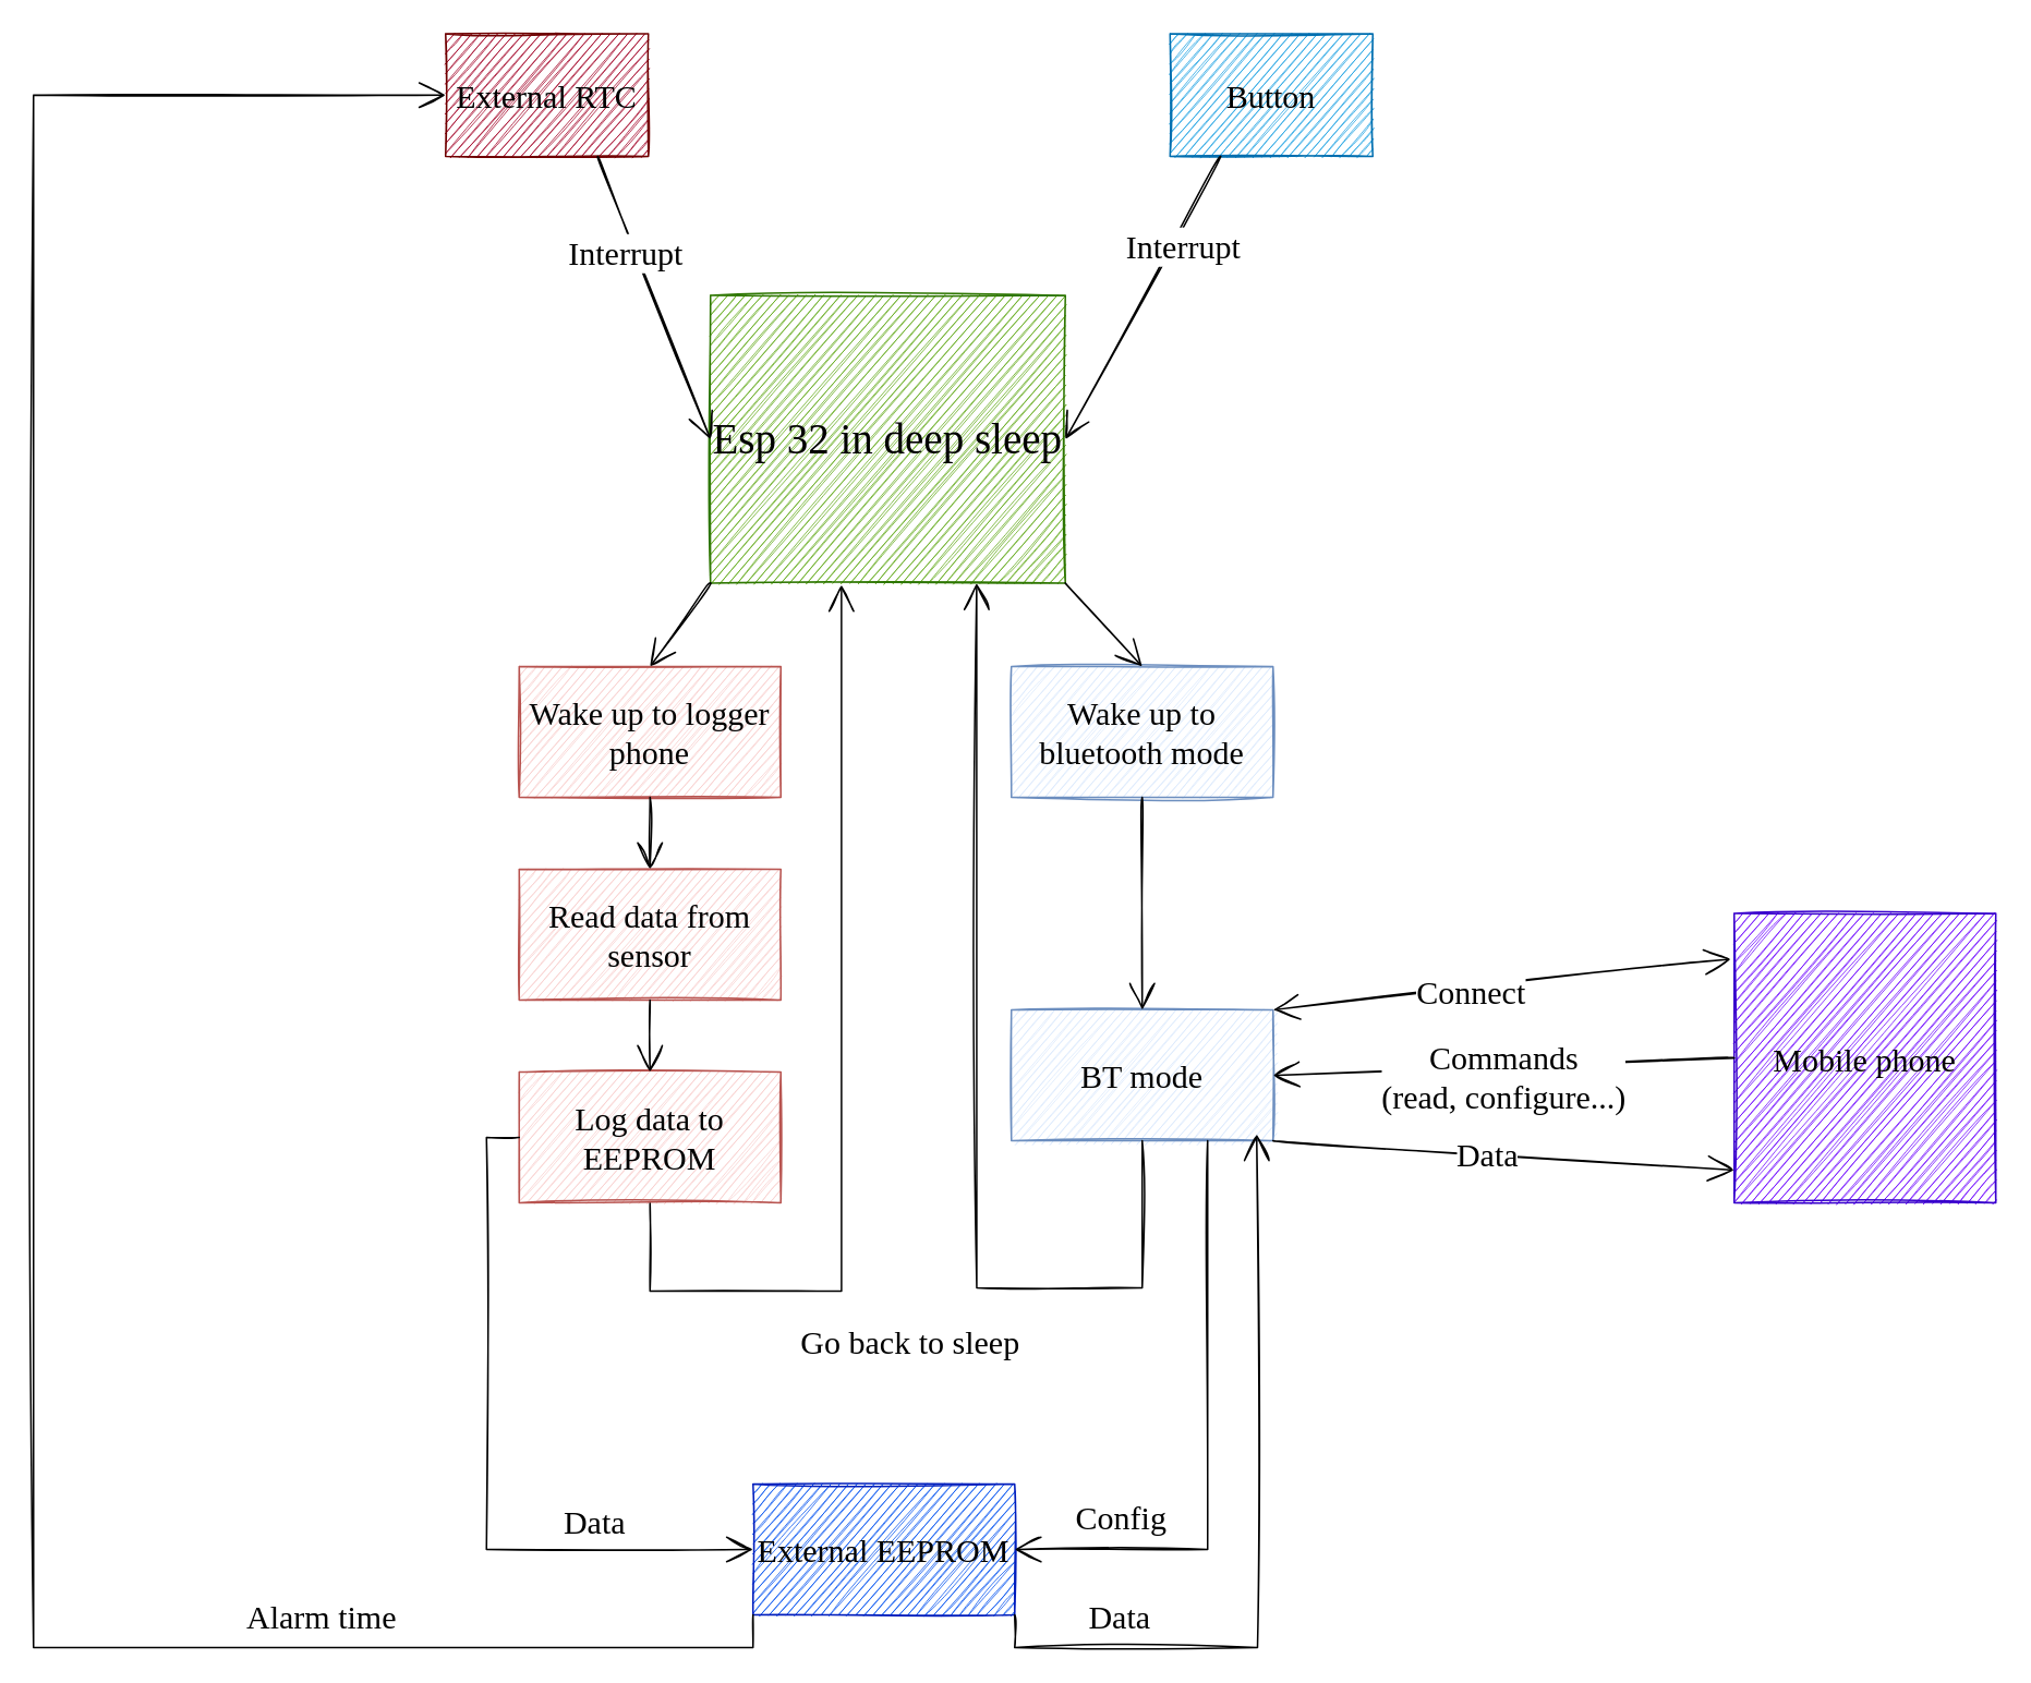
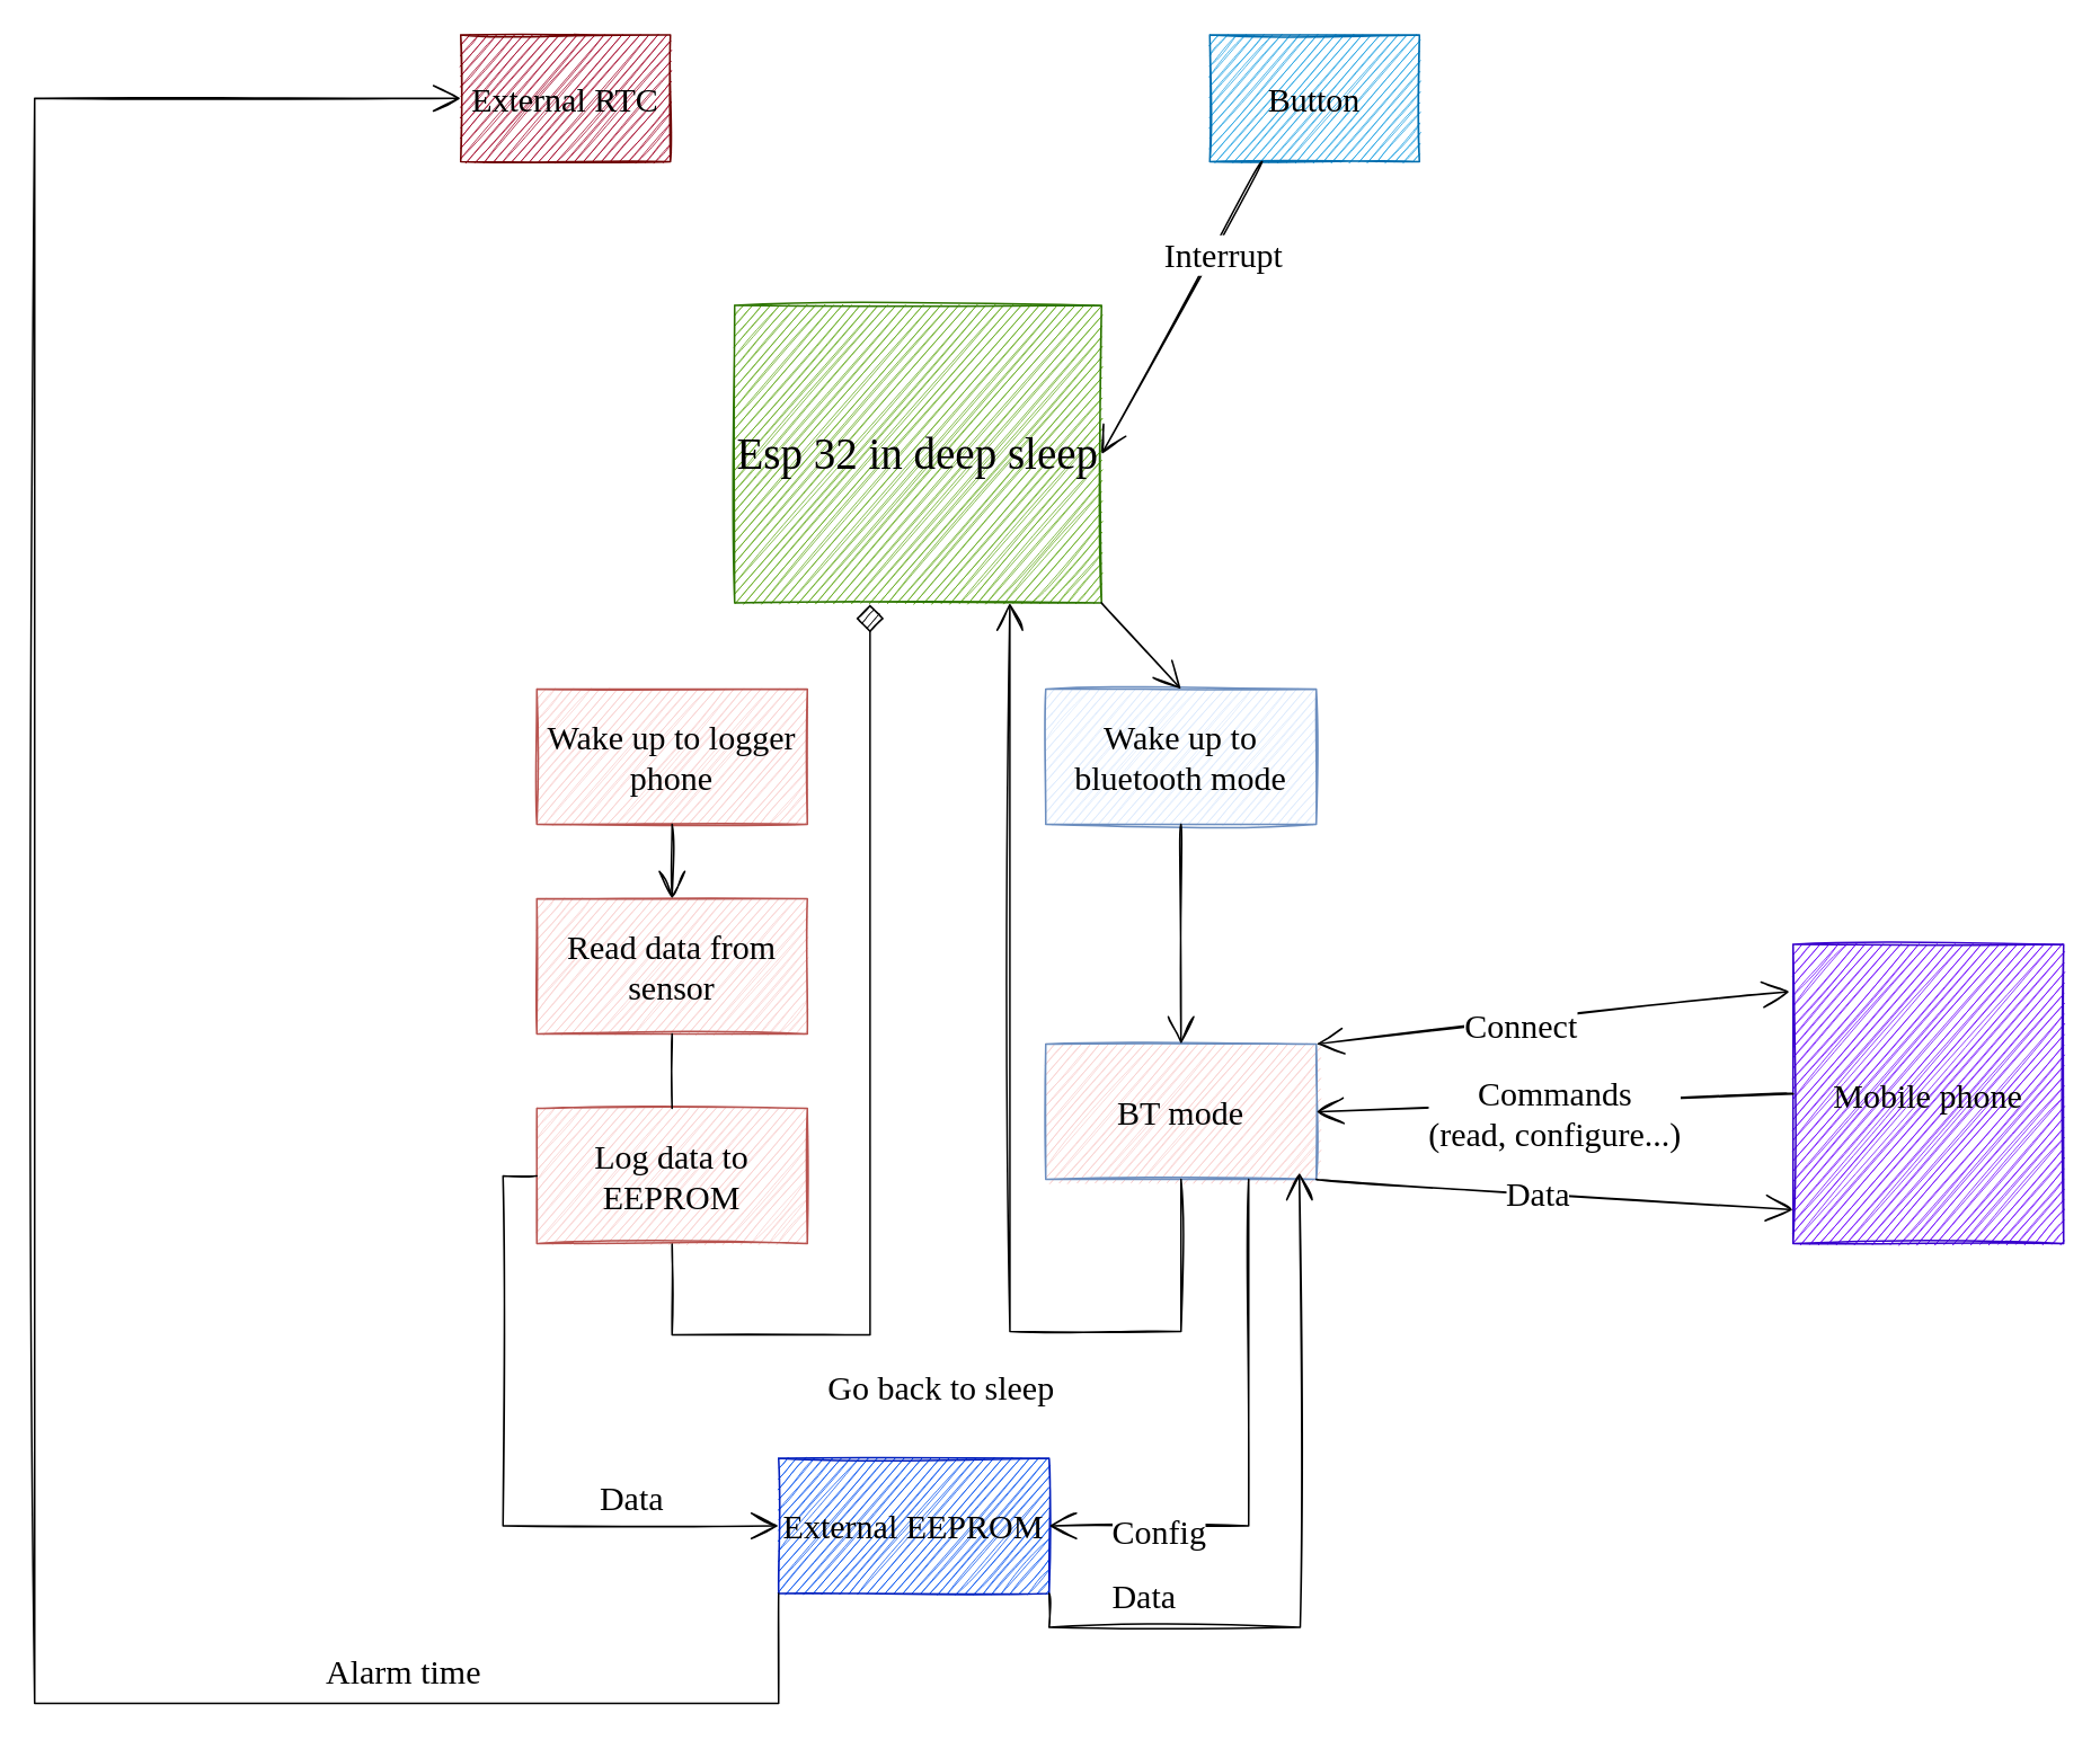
- <mxCell id="7" value="" style="edgeStyle=none;orthogonalLoop=1;jettySize=auto;html=1;rounded=0;sketch=1;hachureGap=4;fontFamily=Architects Daughter;fontSource=https%3A%2F%2Ffonts.googleapis.com%2Fcss%3Ffamily%3DArchitects%2BDaughter;fontSize=16;endArrow=open;startSize=14;endSize=14;sourcePerimeterSpacing=8;targetPerimeterSpacing=8;curved=1;exitX=0.75;exitY=1;exitDx=0;exitDy=0;entryX=0;entryY=0.5;entryDx=0;entryDy=0;" parent="1" source="6" target="2" edge="1"><mxGeometry width="120" relative="1" as="geometry"><mxPoint x="427" y="311" as="sourcePoint" /><mxPoint x="547" y="311" as="targetPoint" /><Array as="points" /></mxGeometry></mxCell>
- <mxCell id="8" value="Interrupt" style="edgeLabel;html=1;align=center;verticalAlign=middle;resizable=0;points=[];fontSize=20;fontFamily=Architects Daughter;" parent="7" vertex="1" connectable="0"><mxGeometry x="-0.064" y="-4" relative="1" as="geometry"><mxPoint x="-12" y="-24" as="offset" /></mxGeometry></mxCell>
- <mxCell id="22" value="" style="edgeStyle=orthogonalEdgeStyle;orthogonalLoop=1;jettySize=auto;html=1;rounded=0;sketch=1;hachureGap=4;fontFamily=Architects Daughter;fontSource=https%3A%2F%2Ffonts.googleapis.com%2Fcss%3Ffamily%3DArchitects%2BDaughter;fontSize=16;endArrow=open;startSize=14;endSize=14;sourcePerimeterSpacing=8;targetPerimeterSpacing=8;exitX=0.5;exitY=1;exitDx=0;exitDy=0;entryX=0.369;entryY=1.006;entryDx=0;entryDy=0;entryPerimeter=0;" parent="1" source="23" target="2" edge="1"><mxGeometry width="120" relative="1" as="geometry"><mxPoint x="409" y="855" as="sourcePoint" /><mxPoint x="529" y="855" as="targetPoint" /><Array as="points"><mxPoint x="397" y="789" /><mxPoint x="514" y="789" /></Array></mxGeometry></mxCell>
+ <mxCell id="22" value="" style="edgeStyle=orthogonalEdgeStyle;orthogonalLoop=1;jettySize=auto;html=1;rounded=0;sketch=1;hachureGap=4;fontFamily=Architects Daughter;fontSource=https%3A%2F%2Ffonts.googleapis.com%2Fcss%3Ffamily%3DArchitects%2BDaughter;fontSize=16;endArrow=diamond;startSize=14;endSize=14;sourcePerimeterSpacing=8;targetPerimeterSpacing=8;exitX=0.5;exitY=1;exitDx=0;exitDy=0;entryX=0.369;entryY=1.006;entryDx=0;entryDy=0;entryPerimeter=0;" parent="1" source="23" target="2" edge="1"><mxGeometry width="120" relative="1" as="geometry"><mxPoint x="409" y="855" as="sourcePoint" /><mxPoint x="529" y="855" as="targetPoint" /><Array as="points"><mxPoint x="397" y="789" /><mxPoint x="514" y="789" /></Array></mxGeometry></mxCell>
- <mxCell id="11" value="" style="edgeStyle=none;orthogonalLoop=1;jettySize=auto;html=1;rounded=0;sketch=1;hachureGap=4;fontFamily=Architects Daughter;fontSource=https%3A%2F%2Ffonts.googleapis.com%2Fcss%3Ffamily%3DArchitects%2BDaughter;fontSize=16;endArrow=open;startSize=14;endSize=14;sourcePerimeterSpacing=8;targetPerimeterSpacing=8;curved=1;entryX=0.5;entryY=0;entryDx=0;entryDy=0;exitX=0;exitY=1;exitDx=0;exitDy=0;" parent="1" source="2" target="10" edge="1"><mxGeometry width="120" relative="1" as="geometry"><mxPoint x="445" y="351" as="sourcePoint" /><mxPoint x="573" y="435" as="targetPoint" /><Array as="points" /></mxGeometry></mxCell>
- <mxCell id="28" value="" style="edgeStyle=none;orthogonalLoop=1;jettySize=auto;html=1;rounded=0;sketch=1;hachureGap=4;fontFamily=Architects Daughter;fontSource=https%3A%2F%2Ffonts.googleapis.com%2Fcss%3Ffamily%3DArchitects%2BDaughter;fontSize=16;startArrow=none;startFill=0;endArrow=open;startSize=14;endSize=14;sourcePerimeterSpacing=8;targetPerimeterSpacing=8;entryX=0.5;entryY=0;entryDx=0;entryDy=0;exitX=0.5;exitY=1;exitDx=0;exitDy=0;" parent="1" source="26" target="23" edge="1"><mxGeometry width="120" relative="1" as="geometry"><mxPoint x="298" y="617" as="sourcePoint" /><mxPoint x="418" y="617" as="targetPoint" /><Array as="points" /></mxGeometry></mxCell>
+ <mxCell id="28" value="" style="edgeStyle=none;orthogonalLoop=1;jettySize=auto;html=1;rounded=0;sketch=1;hachureGap=4;fontFamily=Architects Daughter;fontSource=https%3A%2F%2Ffonts.googleapis.com%2Fcss%3Ffamily%3DArchitects%2BDaughter;fontSize=16;startArrow=none;startFill=0;endArrow=none;startSize=14;endSize=14;sourcePerimeterSpacing=8;targetPerimeterSpacing=8;entryX=0.5;entryY=0;entryDx=0;entryDy=0;exitX=0.5;exitY=1;exitDx=0;exitDy=0;" parent="1" source="26" target="23" edge="1"><mxGeometry width="120" relative="1" as="geometry"><mxPoint x="298" y="617" as="sourcePoint" /><mxPoint x="418" y="617" as="targetPoint" /><Array as="points" /></mxGeometry></mxCell>
- <mxCell id="14" value="BT mode" style="rounded=0;whiteSpace=wrap;html=1;sketch=1;hachureGap=4;pointerEvents=0;fontFamily=Architects Daughter;fontSource=https%3A%2F%2Ffonts.googleapis.com%2Fcss%3Ffamily%3DArchitects%2BDaughter;fontSize=20;fillColor=#dae8fc;strokeColor=#6c8ebf;" parent="1" vertex="1"><mxGeometry x="618" y="617" width="160" height="80" as="geometry" /></mxCell>
+ <mxCell id="14" value="BT mode" style="rounded=0;whiteSpace=wrap;html=1;sketch=1;hachureGap=4;pointerEvents=0;fontFamily=Architects Daughter;fontSource=https%3A%2F%2Ffonts.googleapis.com%2Fcss%3Ffamily%3DArchitects%2BDaughter;fontSize=20;fillColor=#f8cecc;strokeColor=#6c8ebf;" parent="1" vertex="1"><mxGeometry x="618" y="617" width="160" height="80" as="geometry" /></mxCell>
- <mxCell id="29" value="External EEPROM" style="rounded=0;whiteSpace=wrap;html=1;sketch=1;hachureGap=4;pointerEvents=0;fontFamily=Architects Daughter;fontSource=https%3A%2F%2Ffonts.googleapis.com%2Fcss%3Ffamily%3DArchitects%2BDaughter;fontSize=20;fillColor=#0050ef;strokeColor=#001DBC;" parent="1" vertex="1"><mxGeometry x="460" y="907" width="160" height="80" as="geometry" /></mxCell>
+ <mxCell id="29" value="External EEPROM" style="rounded=0;whiteSpace=wrap;html=1;sketch=1;hachureGap=4;pointerEvents=0;fontFamily=Architects Daughter;fontSource=https%3A%2F%2Ffonts.googleapis.com%2Fcss%3Ffamily%3DArchitects%2BDaughter;fontSize=20;fillColor=#0050ef;strokeColor=#001DBC;" parent="1" vertex="1"><mxGeometry x="460" y="862" width="160" height="80" as="geometry" /></mxCell>
